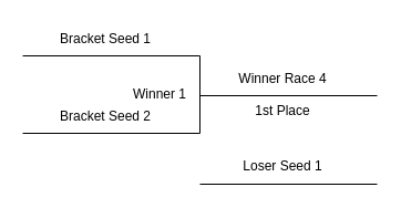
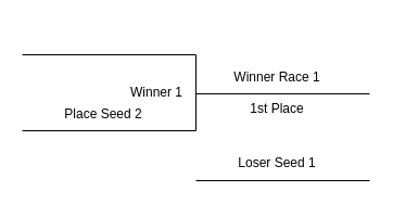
- <mxCell id="11" value="Bracket Seed 1" style="text;html=1;align=center;verticalAlign=middle;whiteSpace=wrap;rounded=0;" vertex="1" parent="1"><mxGeometry x="50" y="20" width="90" height="30" as="geometry" /></mxCell>
- <mxCell id="10" value="Winner Race 4" style="text;html=1;align=center;verticalAlign=middle;whiteSpace=wrap;rounded=0;" vertex="1" parent="1"><mxGeometry x="210" y="56" width="90" height="30" as="geometry" /></mxCell>
+ <mxCell id="10" value="Winner Race 1" style="text;html=1;align=center;verticalAlign=middle;whiteSpace=wrap;rounded=0;" vertex="1" parent="1"><mxGeometry x="210" y="56" width="90" height="30" as="geometry" /></mxCell>
- <mxCell id="12" value="Bracket Seed 2" style="text;html=1;align=center;verticalAlign=middle;whiteSpace=wrap;rounded=0;" vertex="1" parent="1"><mxGeometry x="50" y="90" width="90" height="30" as="geometry" /></mxCell>
+ <mxCell id="12" value="Place Seed 2" style="text;html=1;align=center;verticalAlign=middle;whiteSpace=wrap;rounded=0;" vertex="1" parent="1"><mxGeometry x="50" y="90" width="90" height="30" as="geometry" /></mxCell>
